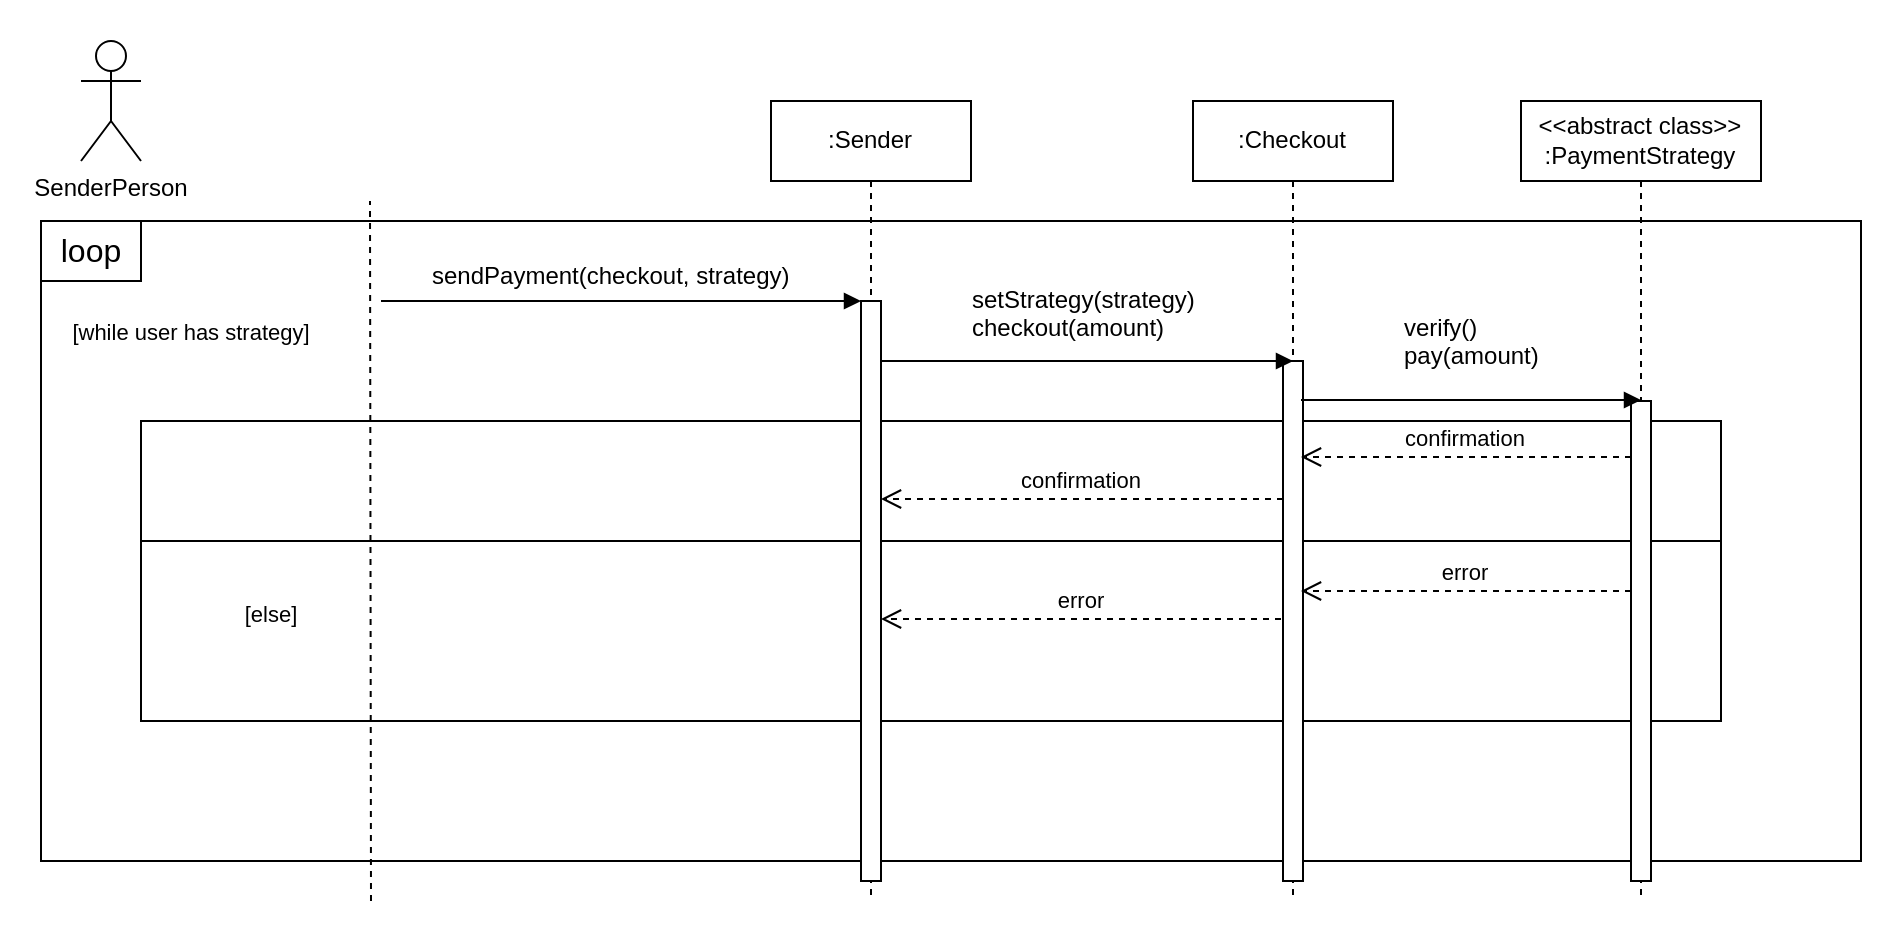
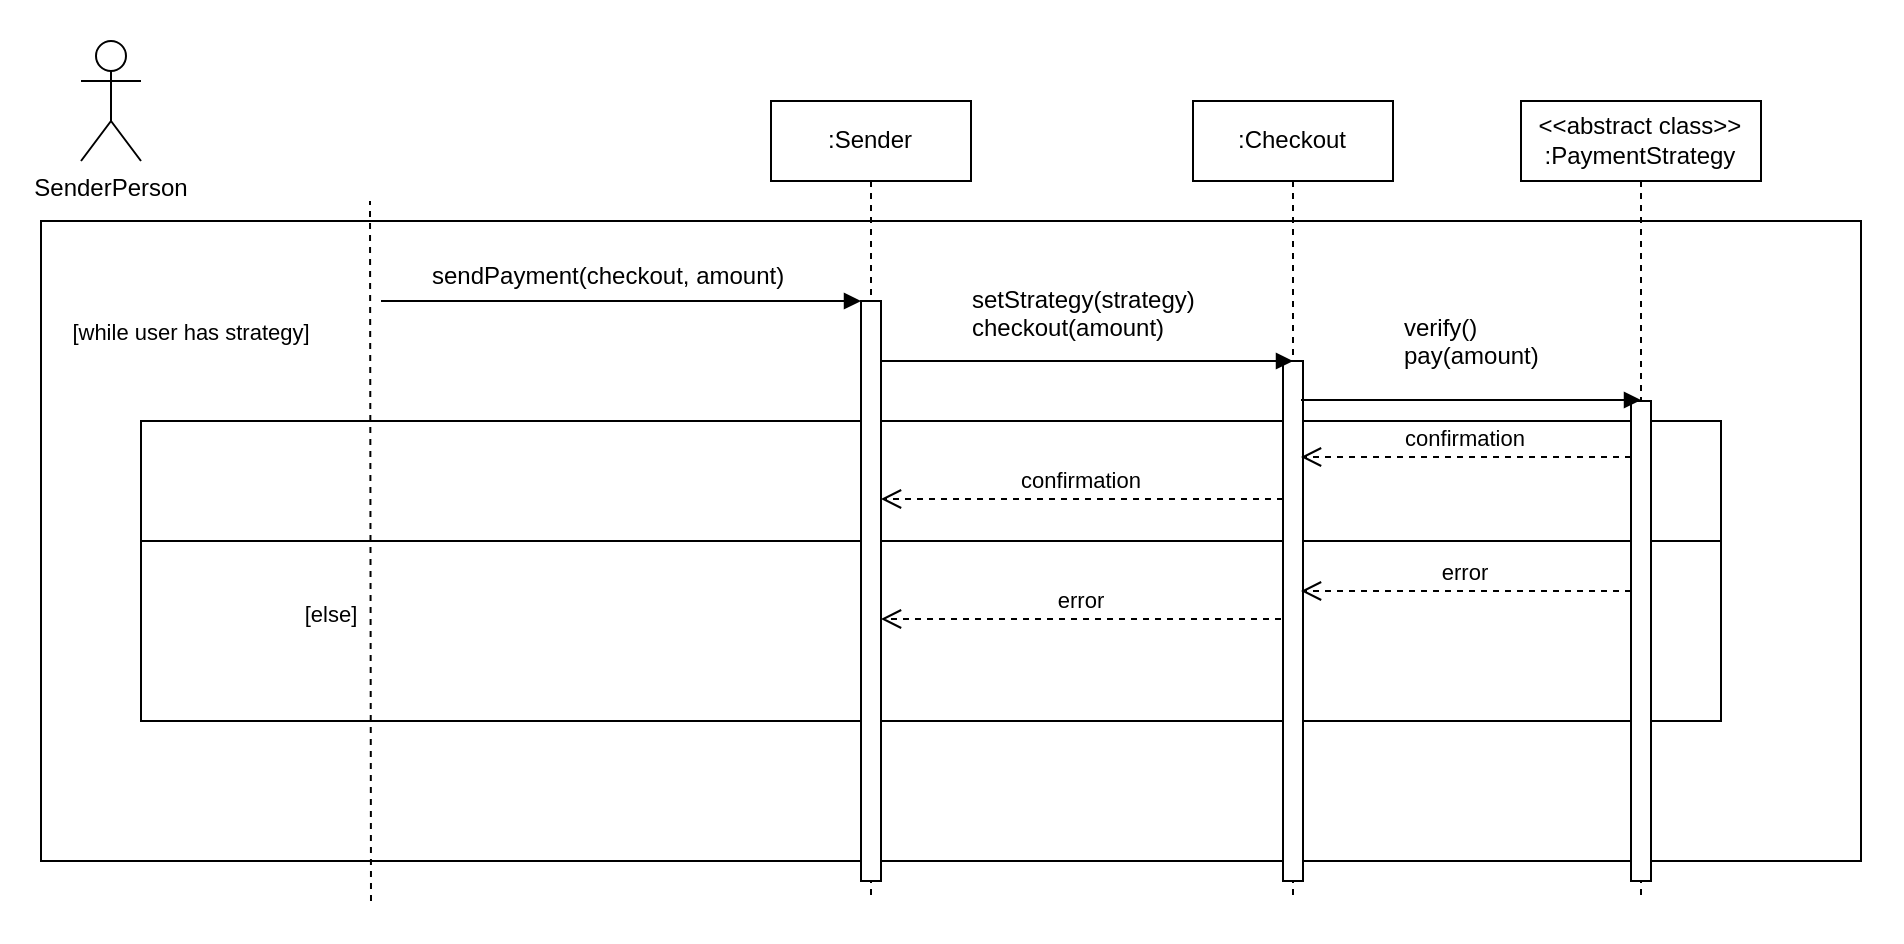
- <mxCell id="14" value="loop" style="text;html=1;align=center;verticalAlign=middle;resizable=0;points=[];autosize=1;strokeColor=default;fillColor=none;fontSize=16;perimeterSpacing=1;" vertex="1" parent="1"><mxGeometry x="20" y="110" width="50" height="30" as="geometry" /></mxCell>
- <mxCell id="17" value="sendPayment(checkout, strategy)" style="text;align=left;verticalAlign=top;spacingLeft=4;spacingRight=4;overflow=hidden;rotatable=0;points=[[0,0.5],[1,0.5]];portConstraint=eastwest;" vertex="1" parent="1"><mxGeometry x="210" y="124" width="210" height="26" as="geometry" /></mxCell>
+ <mxCell id="17" value="sendPayment(checkout, amount)" style="text;align=left;verticalAlign=top;spacingLeft=4;spacingRight=4;overflow=hidden;rotatable=0;points=[[0,0.5],[1,0.5]];portConstraint=eastwest;" vertex="1" parent="1"><mxGeometry x="210" y="124" width="210" height="26" as="geometry" /></mxCell>
- <mxCell id="25" value="&lt;span style=&quot;font-size: 11px;&quot;&gt;[else]&lt;/span&gt;" style="text;html=1;align=center;verticalAlign=middle;resizable=0;points=[];autosize=1;strokeColor=none;fillColor=none;fontSize=16;" vertex="1" parent="1"><mxGeometry x="110" y="290" width="50" height="30" as="geometry" /></mxCell>
+ <mxCell id="25" value="&lt;span style=&quot;font-size: 11px;&quot;&gt;[else]&lt;/span&gt;" style="text;html=1;align=center;verticalAlign=middle;resizable=0;points=[];autosize=1;strokeColor=none;fillColor=none;fontSize=16;" vertex="1" parent="1"><mxGeometry x="140" y="290" width="50" height="30" as="geometry" /></mxCell>
